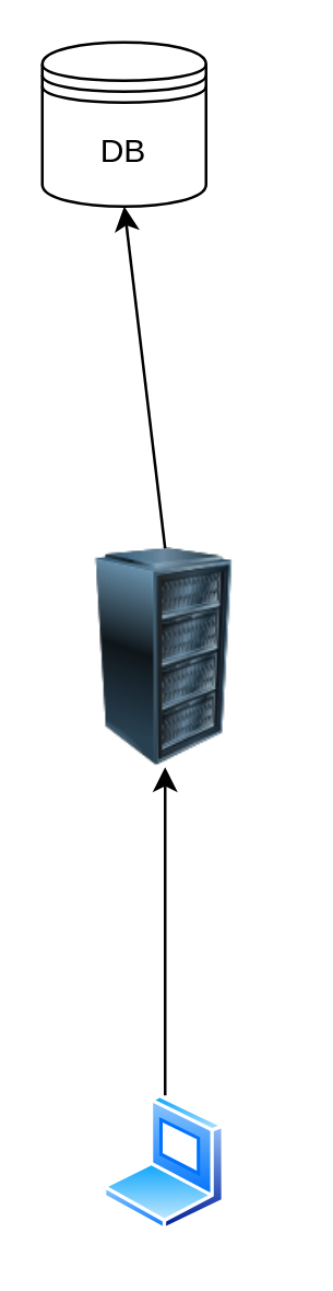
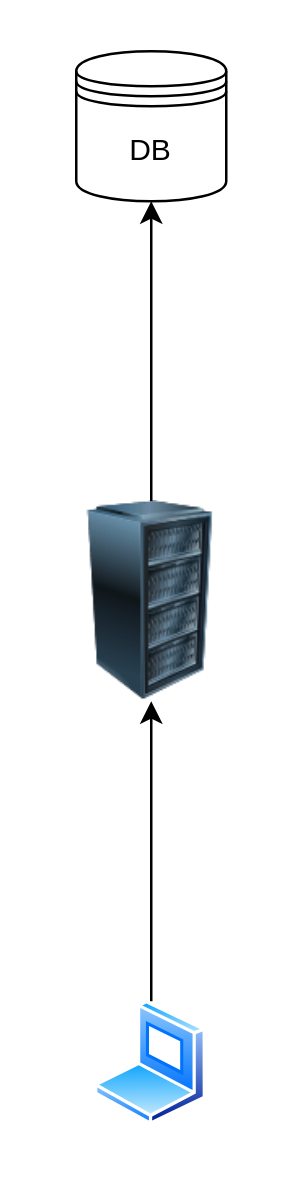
- <mxCell id="2" value="DB" style="shape=datastore;whiteSpace=wrap;html=1;" vertex="1" parent="1"><mxGeometry x="15" y="15" width="60" height="60" as="geometry" /></mxCell>
+ <mxCell id="2" value="DB" style="shape=datastore;whiteSpace=wrap;html=1;" vertex="1" parent="1"><mxGeometry x="30" y="20" width="60" height="60" as="geometry" /></mxCell>
